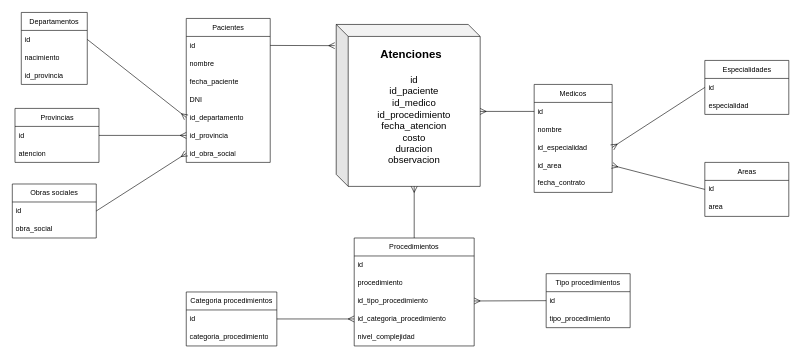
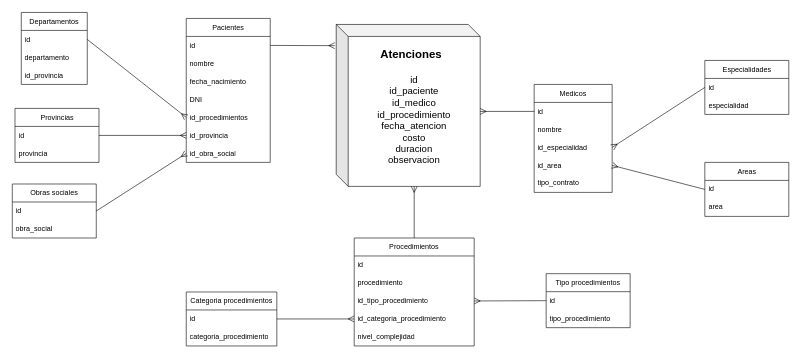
- <mxCell id="15" value="nacimiento" style="text;strokeColor=none;fillColor=none;align=left;verticalAlign=middle;spacingLeft=4;spacingRight=4;overflow=hidden;points=[[0,0.5],[1,0.5]];portConstraint=eastwest;rotatable=0;whiteSpace=wrap;html=1;" vertex="1" parent="13"><mxGeometry y="60" width="110" height="30" as="geometry" /></mxCell>
+ <mxCell id="15" value="departamento" style="text;strokeColor=none;fillColor=none;align=left;verticalAlign=middle;spacingLeft=4;spacingRight=4;overflow=hidden;points=[[0,0.5],[1,0.5]];portConstraint=eastwest;rotatable=0;whiteSpace=wrap;html=1;" vertex="1" parent="13"><mxGeometry y="60" width="110" height="30" as="geometry" /></mxCell>
- <mxCell id="5" value="fecha_paciente" style="text;strokeColor=none;fillColor=none;align=left;verticalAlign=middle;spacingLeft=4;spacingRight=4;overflow=hidden;points=[[0,0.5],[1,0.5]];portConstraint=eastwest;rotatable=0;whiteSpace=wrap;html=1;" vertex="1" parent="2"><mxGeometry y="90" width="140" height="30" as="geometry" /></mxCell>
+ <mxCell id="5" value="fecha_nacimiento" style="text;strokeColor=none;fillColor=none;align=left;verticalAlign=middle;spacingLeft=4;spacingRight=4;overflow=hidden;points=[[0,0.5],[1,0.5]];portConstraint=eastwest;rotatable=0;whiteSpace=wrap;html=1;" vertex="1" parent="2"><mxGeometry y="90" width="140" height="30" as="geometry" /></mxCell>
- <mxCell id="7" value="id_departamento" style="text;strokeColor=none;fillColor=none;align=left;verticalAlign=middle;spacingLeft=4;spacingRight=4;overflow=hidden;points=[[0,0.5],[1,0.5]];portConstraint=eastwest;rotatable=0;whiteSpace=wrap;html=1;" vertex="1" parent="2"><mxGeometry y="150" width="140" height="30" as="geometry" /></mxCell>
+ <mxCell id="7" value="id_procedimientos" style="text;strokeColor=none;fillColor=none;align=left;verticalAlign=middle;spacingLeft=4;spacingRight=4;overflow=hidden;points=[[0,0.5],[1,0.5]];portConstraint=eastwest;rotatable=0;whiteSpace=wrap;html=1;" vertex="1" parent="2"><mxGeometry y="150" width="140" height="30" as="geometry" /></mxCell>
- <mxCell id="19" value="atencion" style="text;strokeColor=none;fillColor=none;align=left;verticalAlign=middle;spacingLeft=4;spacingRight=4;overflow=hidden;points=[[0,0.5],[1,0.5]];portConstraint=eastwest;rotatable=0;whiteSpace=wrap;html=1;" vertex="1" parent="17"><mxGeometry y="60" width="140" height="30" as="geometry" /></mxCell>
+ <mxCell id="19" value="provincia" style="text;strokeColor=none;fillColor=none;align=left;verticalAlign=middle;spacingLeft=4;spacingRight=4;overflow=hidden;points=[[0,0.5],[1,0.5]];portConstraint=eastwest;rotatable=0;whiteSpace=wrap;html=1;" vertex="1" parent="17"><mxGeometry y="60" width="140" height="30" as="geometry" /></mxCell>
- <mxCell id="38" value="fecha_contrato" style="text;strokeColor=none;fillColor=none;align=left;verticalAlign=middle;spacingLeft=4;spacingRight=4;overflow=hidden;points=[[0,0.5],[1,0.5]];portConstraint=eastwest;rotatable=0;whiteSpace=wrap;html=1;" vertex="1" parent="33"><mxGeometry y="150" width="130" height="30" as="geometry" /></mxCell>
+ <mxCell id="38" value="tipo_contrato" style="text;strokeColor=none;fillColor=none;align=left;verticalAlign=middle;spacingLeft=4;spacingRight=4;overflow=hidden;points=[[0,0.5],[1,0.5]];portConstraint=eastwest;rotatable=0;whiteSpace=wrap;html=1;" vertex="1" parent="33"><mxGeometry y="150" width="130" height="30" as="geometry" /></mxCell>
